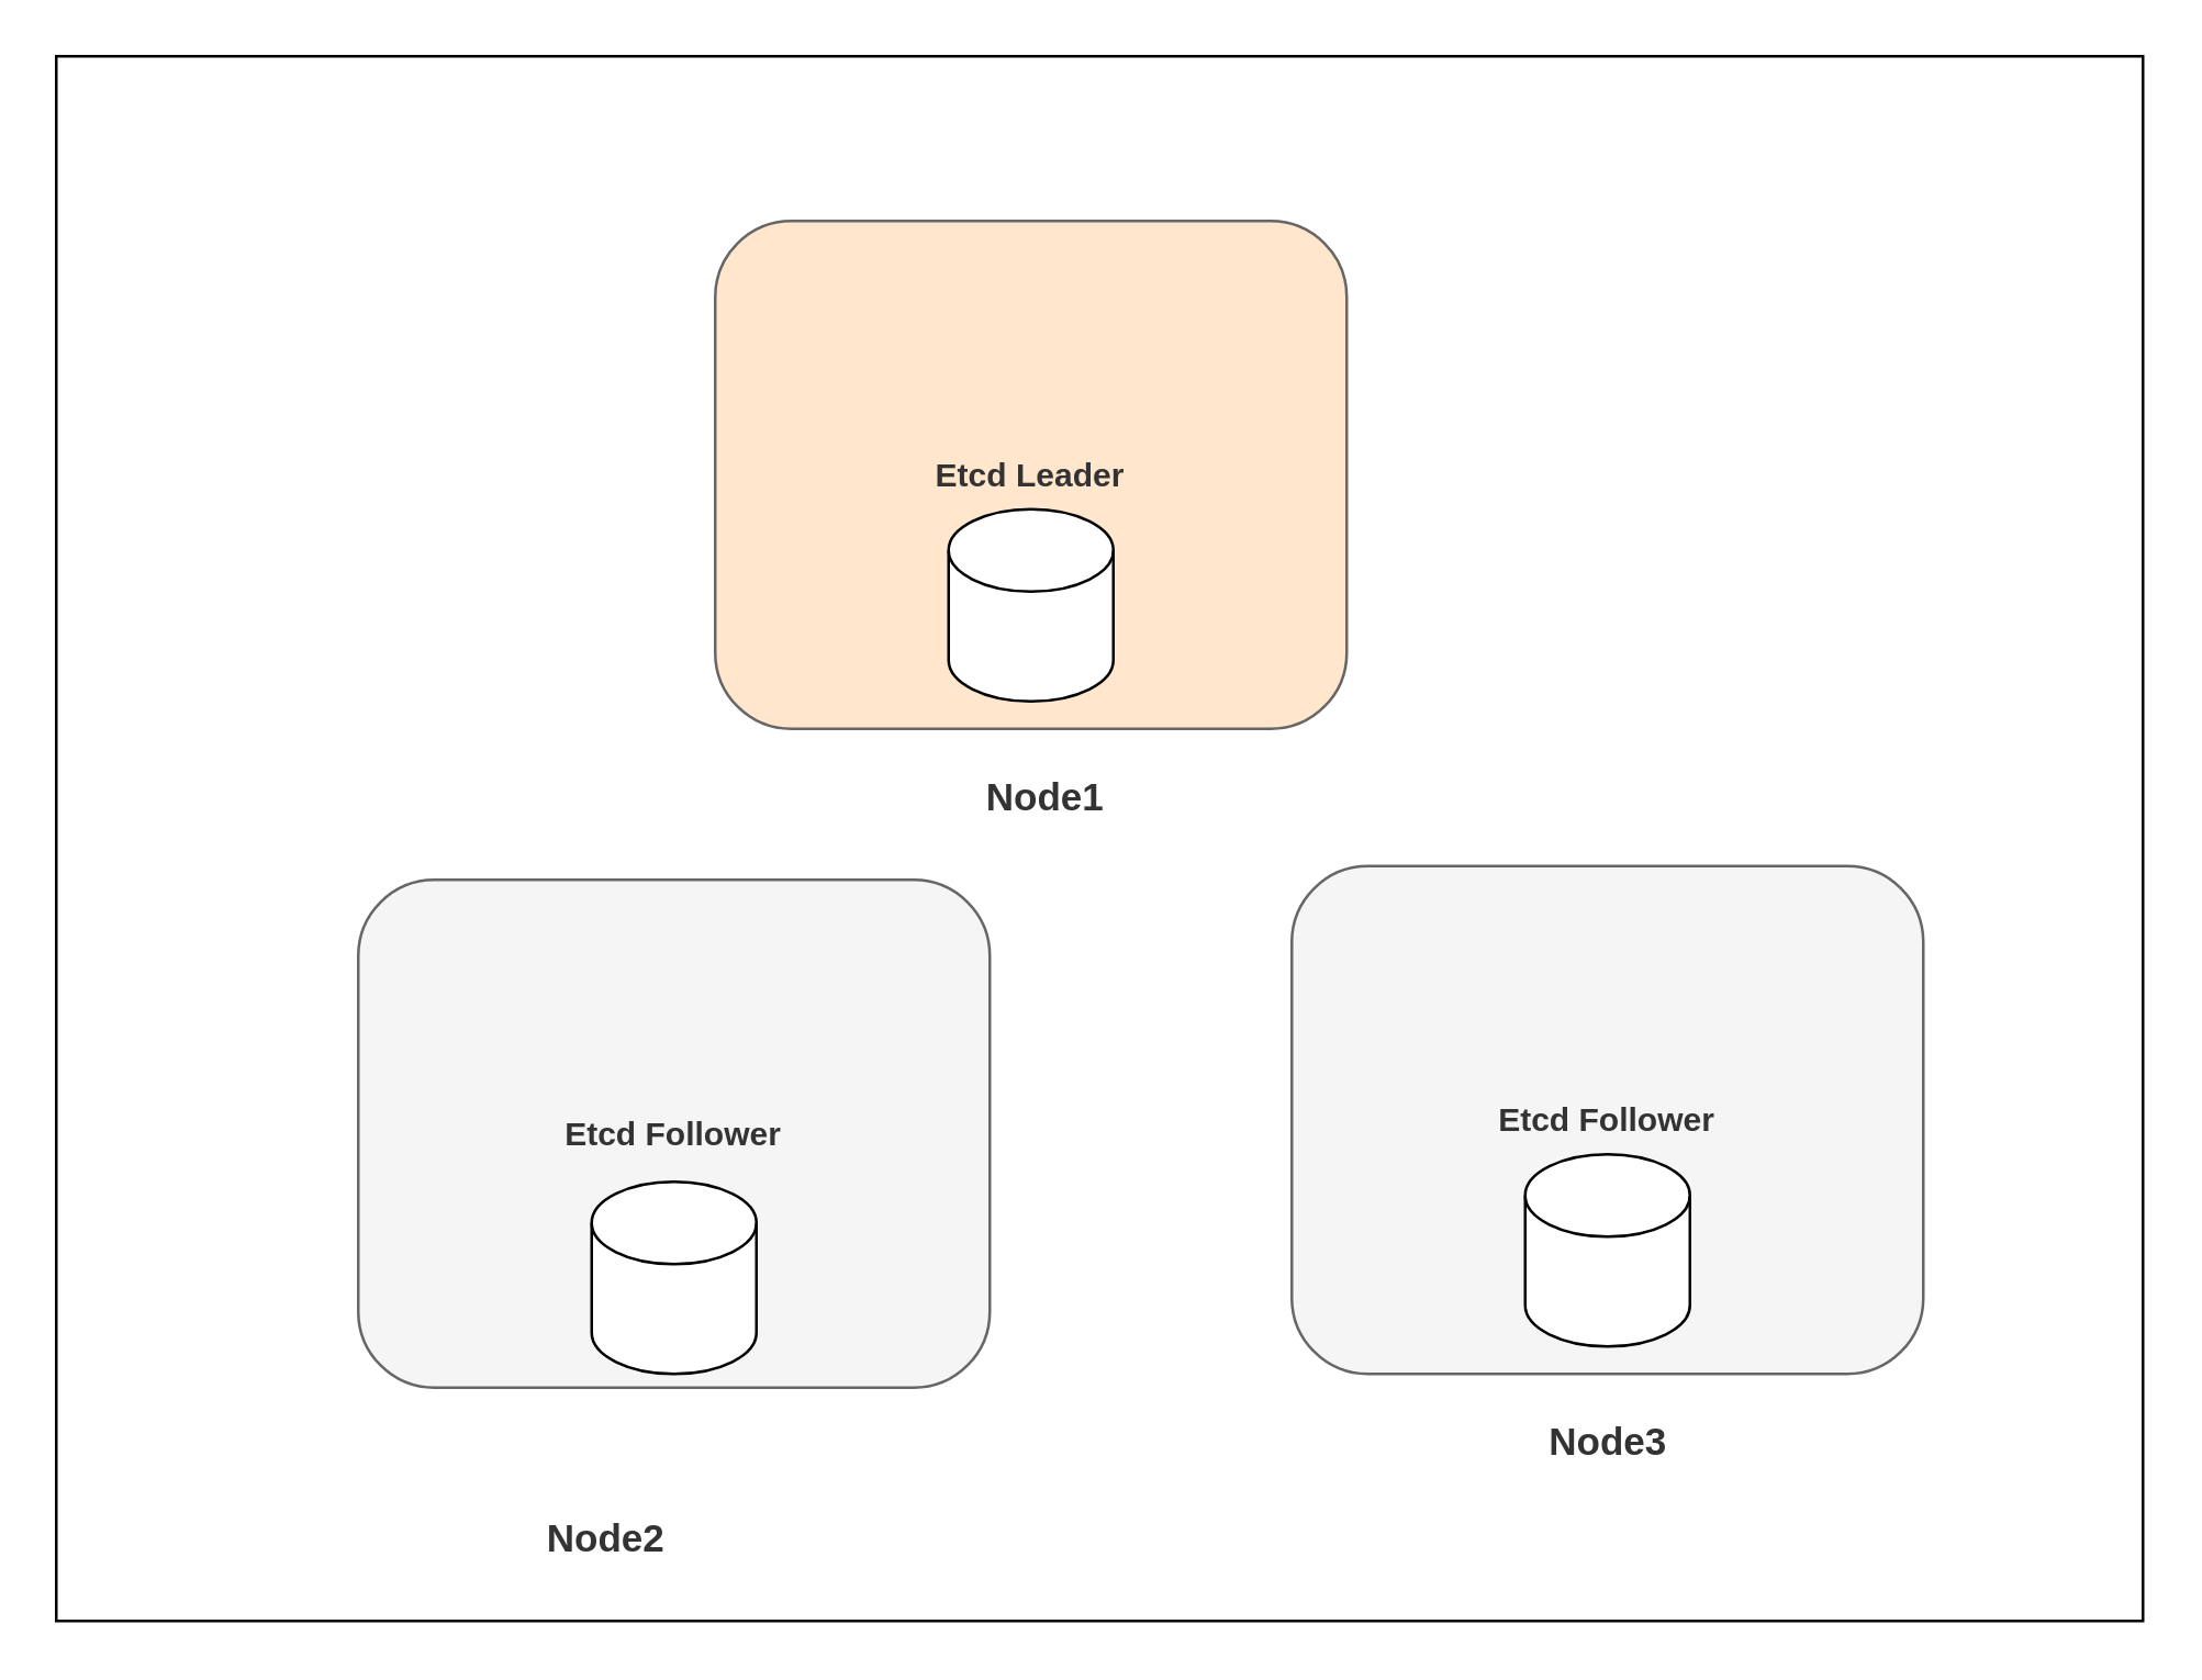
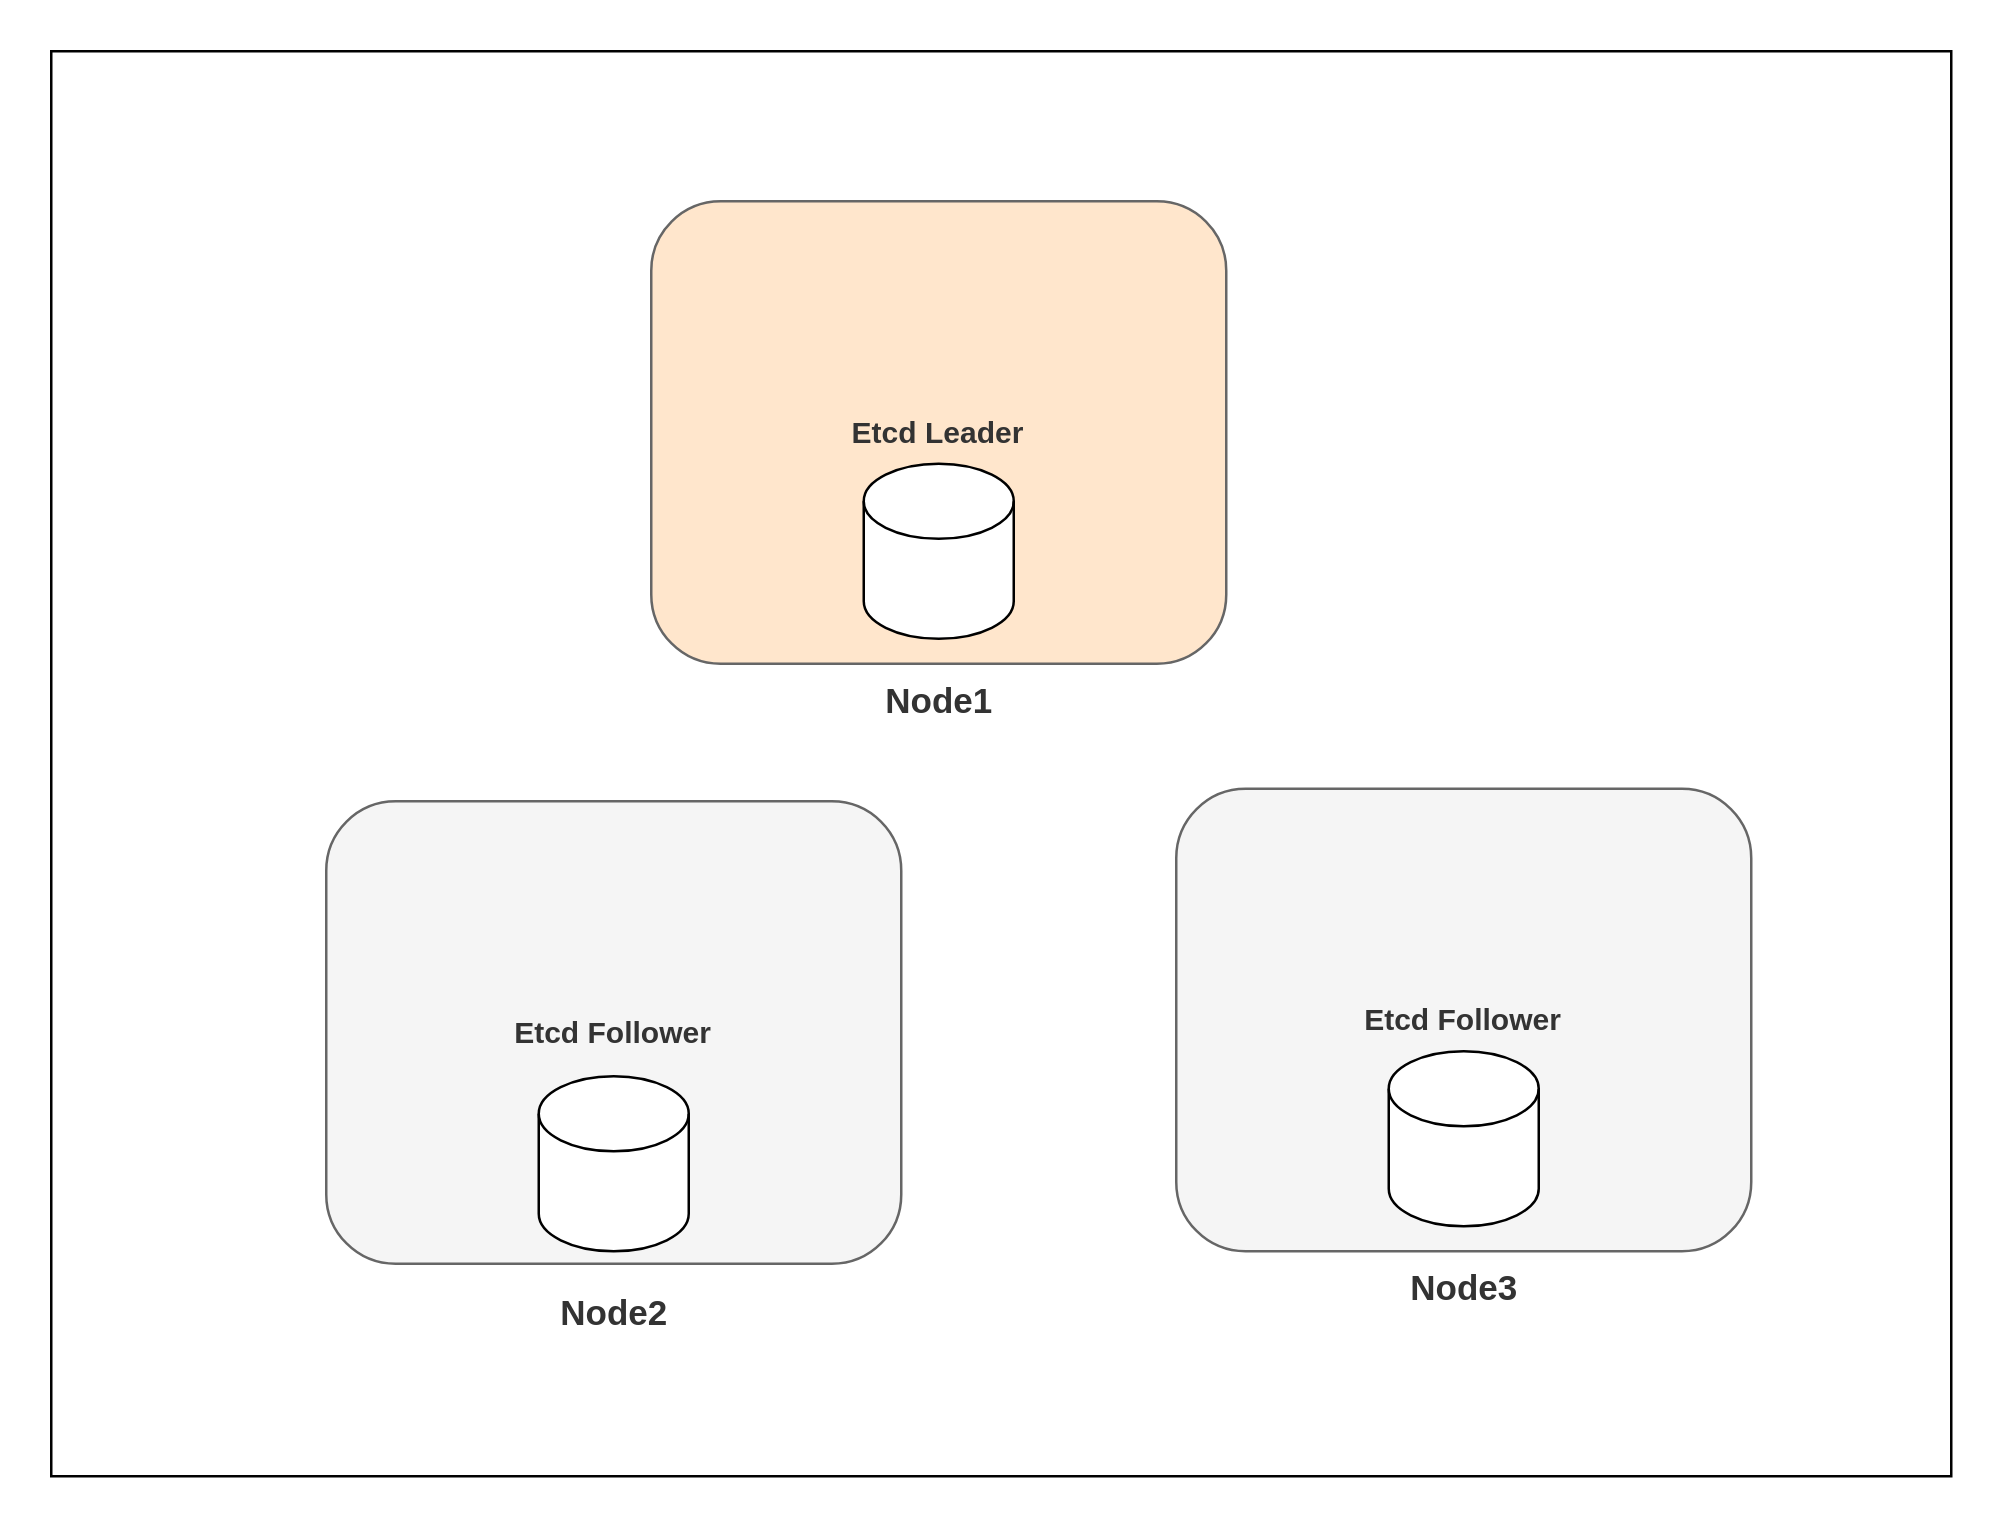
- <mxCell id="11" value="&lt;b&gt;&lt;font style=&quot;font-size: 14px;&quot;&gt;Node1&lt;/font&gt;&lt;/b&gt;" style="text;html=1;align=center;verticalAlign=middle;resizable=0;points=[];autosize=1;strokeColor=none;fillColor=none;fontSize=12;fontFamily=Helvetica;fontColor=#333333;" vertex="1" parent="1"><mxGeometry x="345" y="275" width="70" height="30" as="geometry" /></mxCell>
+ <mxCell id="11" value="&lt;b&gt;&lt;font style=&quot;font-size: 14px;&quot;&gt;Node1&lt;/font&gt;&lt;/b&gt;" style="text;html=1;align=center;verticalAlign=middle;resizable=0;points=[];autosize=1;strokeColor=none;fillColor=none;fontSize=12;fontFamily=Helvetica;fontColor=#333333;" vertex="1" parent="1"><mxGeometry x="340" y="265" width="70" height="30" as="geometry" /></mxCell>
- <mxCell id="10" value="&lt;b&gt;&lt;font style=&quot;font-size: 14px;&quot;&gt;Node3&lt;/font&gt;&lt;/b&gt;" style="text;html=1;align=center;verticalAlign=middle;resizable=0;points=[];autosize=1;strokeColor=none;fillColor=none;fontSize=12;fontFamily=Helvetica;fontColor=#333333;" vertex="1" parent="1"><mxGeometry x="550" y="510" width="70" height="30" as="geometry" /></mxCell>
+ <mxCell id="10" value="&lt;b&gt;&lt;font style=&quot;font-size: 14px;&quot;&gt;Node3&lt;/font&gt;&lt;/b&gt;" style="text;html=1;align=center;verticalAlign=middle;resizable=0;points=[];autosize=1;strokeColor=none;fillColor=none;fontSize=12;fontFamily=Helvetica;fontColor=#333333;" vertex="1" parent="1"><mxGeometry x="550" y="500" width="70" height="30" as="geometry" /></mxCell>
- <mxCell id="9" value="&lt;b&gt;&lt;font style=&quot;font-size: 14px;&quot;&gt;Node2&lt;/font&gt;&lt;/b&gt;" style="text;html=1;align=center;verticalAlign=middle;resizable=0;points=[];autosize=1;strokeColor=none;fillColor=none;fontSize=12;fontFamily=Helvetica;fontColor=#333333;" vertex="1" parent="1"><mxGeometry x="185" y="545" width="70" height="30" as="geometry" /></mxCell>
+ <mxCell id="9" value="&lt;b&gt;&lt;font style=&quot;font-size: 14px;&quot;&gt;Node2&lt;/font&gt;&lt;/b&gt;" style="text;html=1;align=center;verticalAlign=middle;resizable=0;points=[];autosize=1;strokeColor=none;fillColor=none;fontSize=12;fontFamily=Helvetica;fontColor=#333333;" vertex="1" parent="1"><mxGeometry x="210" y="510" width="70" height="30" as="geometry" /></mxCell>
